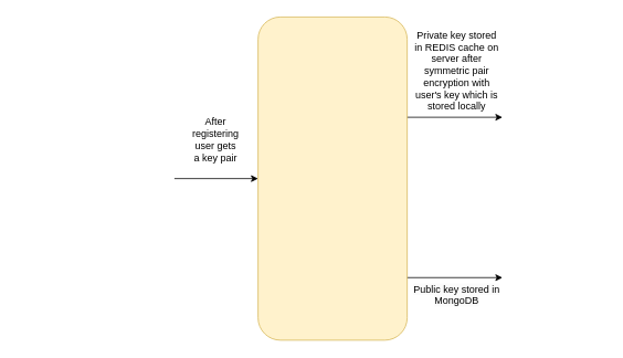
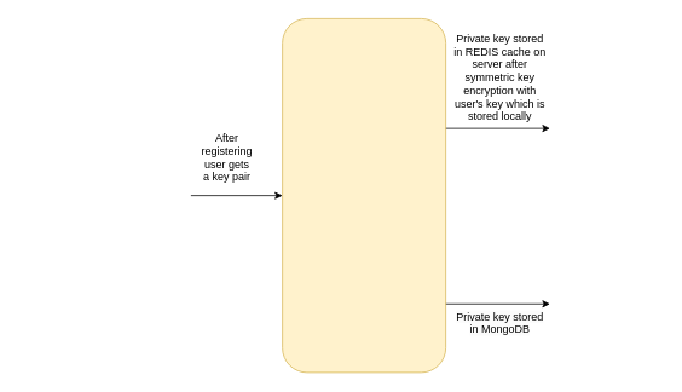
- <mxCell id="11" value="Private key stored in REDIS cache on server after symmetric pair encryption with user's key which is stored locally" style="text;html=1;strokeColor=none;fillColor=none;align=center;verticalAlign=middle;whiteSpace=wrap;rounded=0;" vertex="1" parent="1"><mxGeometry x="496" y="50" width="110" height="70" as="geometry" /></mxCell>
+ <mxCell id="11" value="Private key stored in REDIS cache on server after symmetric key encryption with user's key which is stored locally" style="text;html=1;strokeColor=none;fillColor=none;align=center;verticalAlign=middle;whiteSpace=wrap;rounded=0;" vertex="1" parent="1"><mxGeometry x="496" y="50" width="110" height="70" as="geometry" /></mxCell>
- <mxCell id="13" value="After registering user gets a key pair" style="text;html=1;strokeColor=none;fillColor=none;align=center;verticalAlign=middle;whiteSpace=wrap;rounded=0;" vertex="1" parent="1"><mxGeometry x="230" y="126" width="60" height="84" as="geometry" /></mxCell>
+ <mxCell id="13" value="After registering user gets a key pair" style="text;html=1;strokeColor=none;fillColor=none;align=center;verticalAlign=middle;whiteSpace=wrap;rounded=0;" vertex="1" parent="1"><mxGeometry x="220" y="131" width="60" height="84" as="geometry" /></mxCell>
- <mxCell id="12" value="&lt;span style=&quot;color: rgb(0, 0, 0); font-family: Helvetica; font-size: 12px; font-style: normal; font-variant-ligatures: normal; font-variant-caps: normal; font-weight: 400; letter-spacing: normal; orphans: 2; text-indent: 0px; text-transform: none; widows: 2; word-spacing: 0px; -webkit-text-stroke-width: 0px; background-color: rgb(251, 251, 251); text-decoration-thickness: initial; text-decoration-style: initial; text-decoration-color: initial; float: none; display: inline !important;&quot;&gt;Public key stored in MongoDB&lt;/span&gt;" style="text;whiteSpace=wrap;html=1;align=center;" vertex="1" parent="1"><mxGeometry x="496" y="335" width="110" height="45" as="geometry" /></mxCell>
+ <mxCell id="12" value="&lt;span style=&quot;color: rgb(0, 0, 0); font-family: Helvetica; font-size: 12px; font-style: normal; font-variant-ligatures: normal; font-variant-caps: normal; font-weight: 400; letter-spacing: normal; orphans: 2; text-indent: 0px; text-transform: none; widows: 2; word-spacing: 0px; -webkit-text-stroke-width: 0px; background-color: rgb(251, 251, 251); text-decoration-thickness: initial; text-decoration-style: initial; text-decoration-color: initial; float: none; display: inline !important;&quot;&gt;Private key stored in MongoDB&lt;/span&gt;" style="text;whiteSpace=wrap;html=1;align=center;" vertex="1" parent="1"><mxGeometry x="496" y="335" width="110" height="45" as="geometry" /></mxCell>
